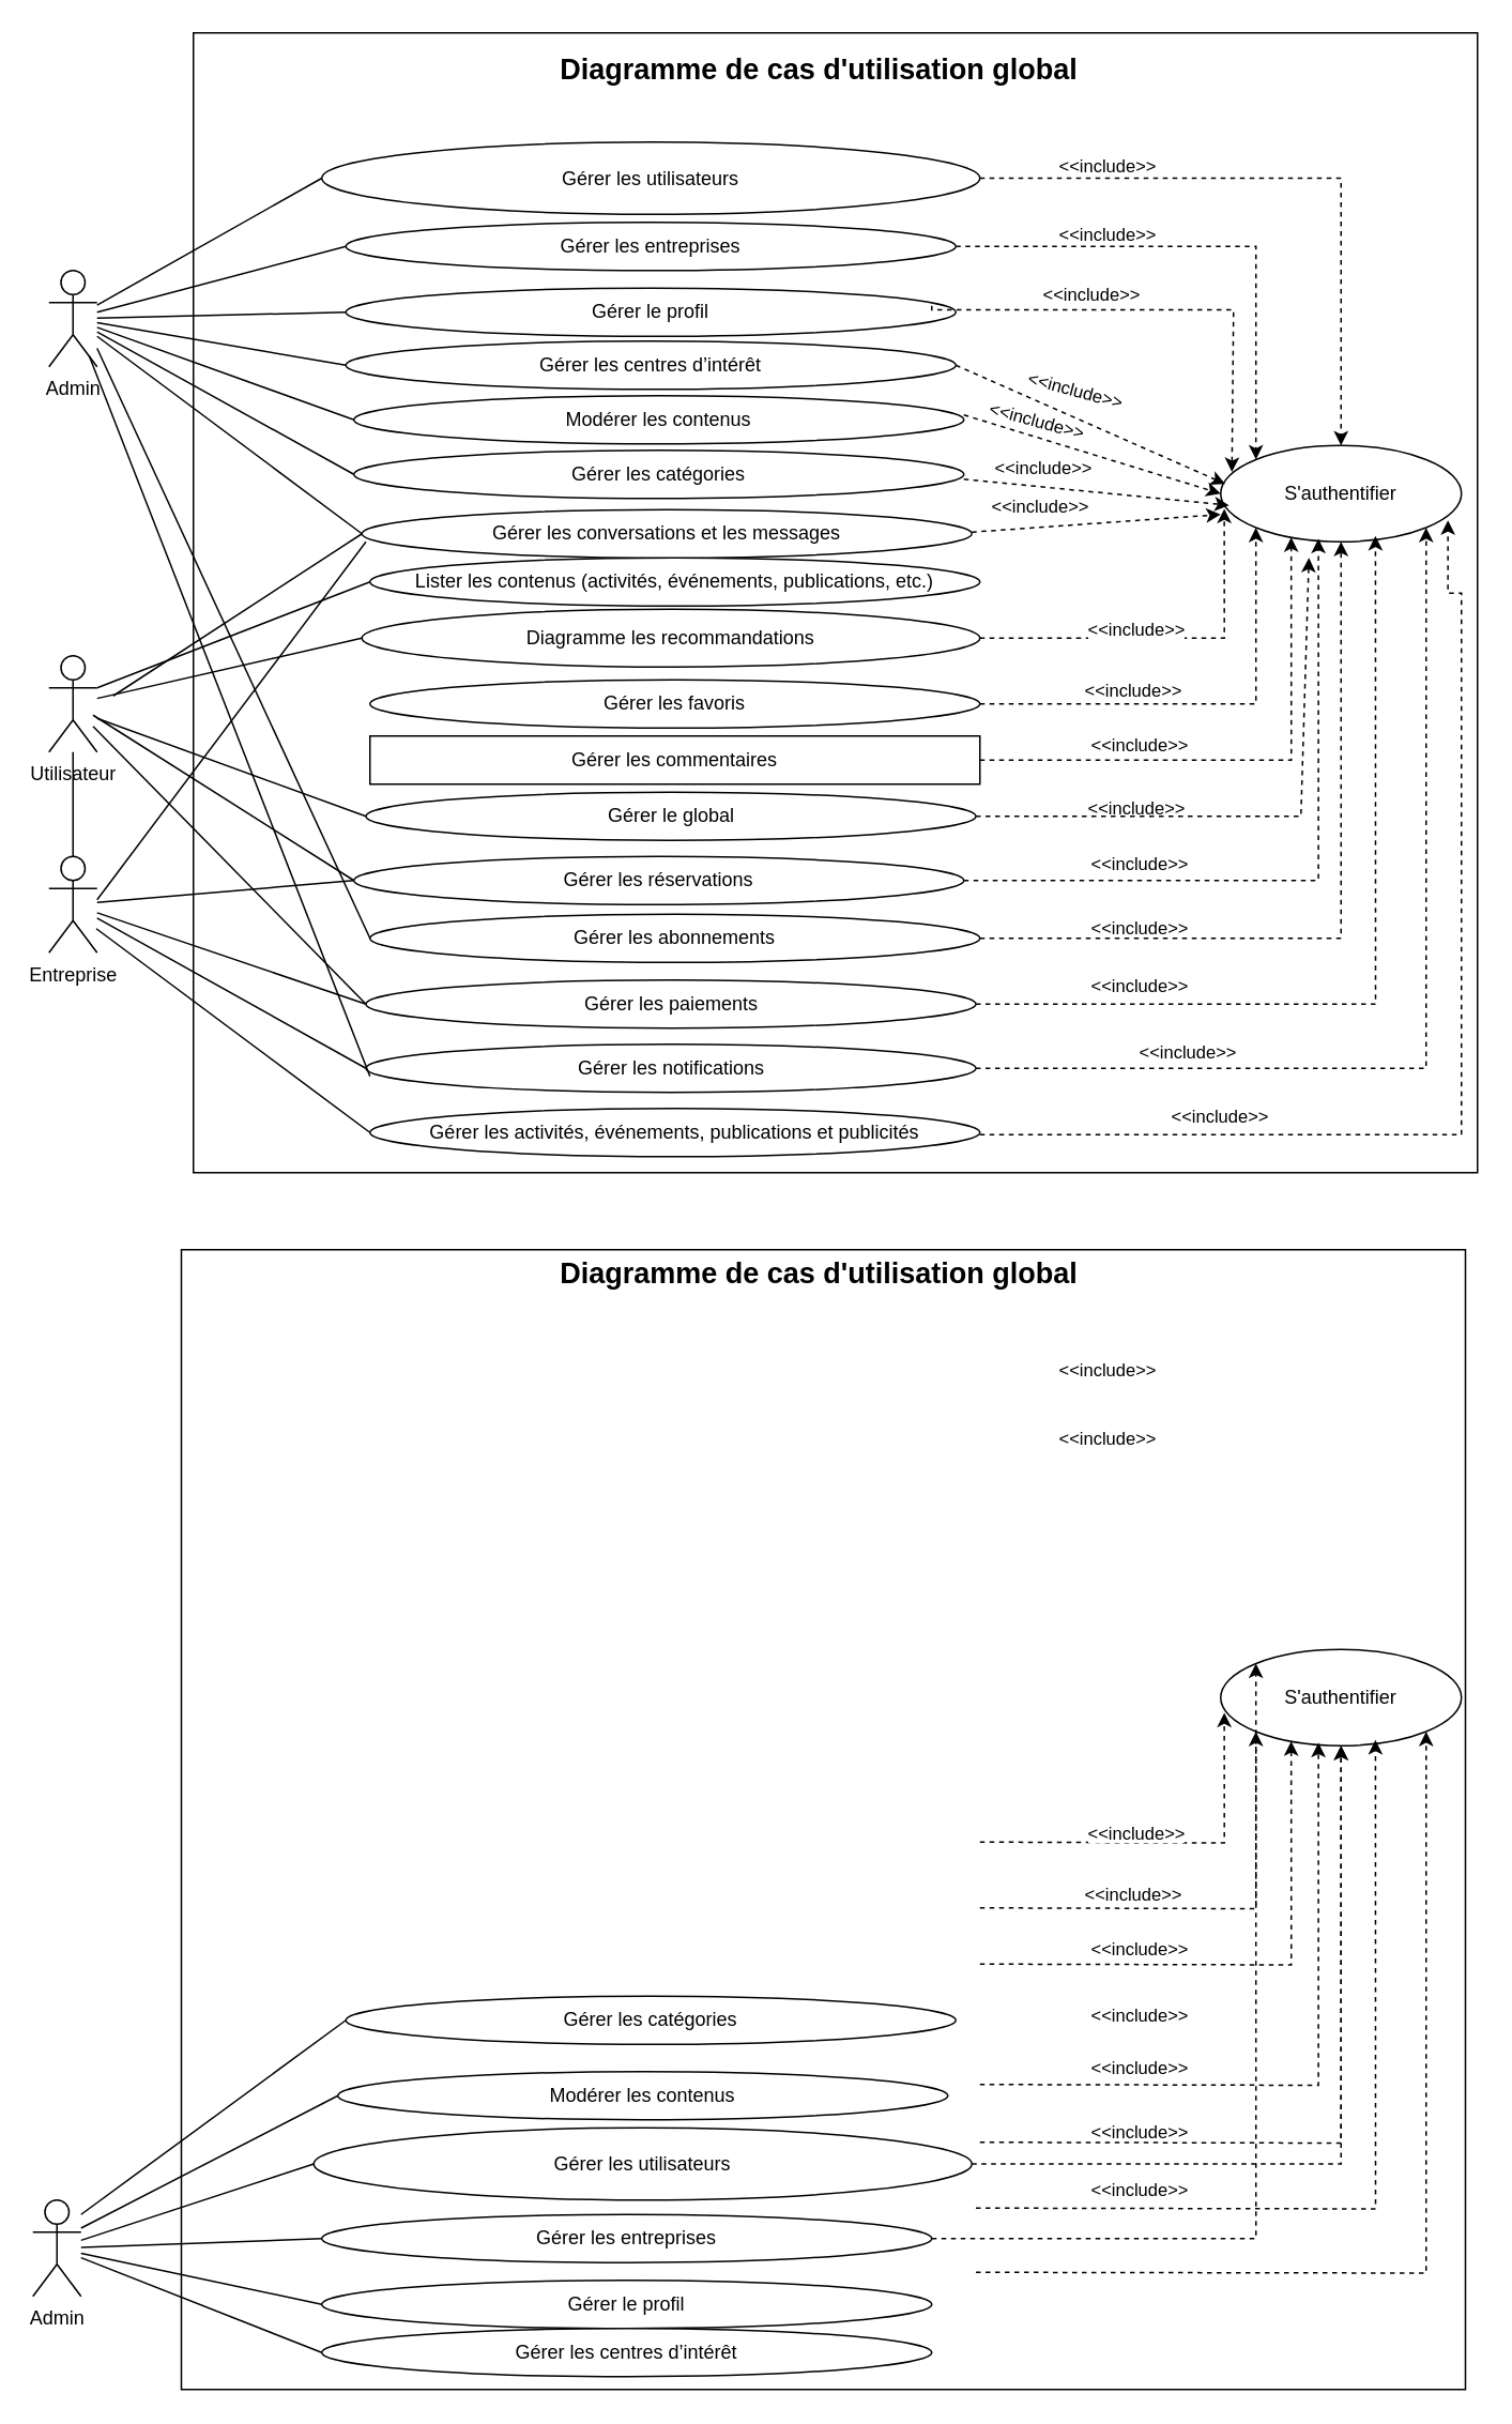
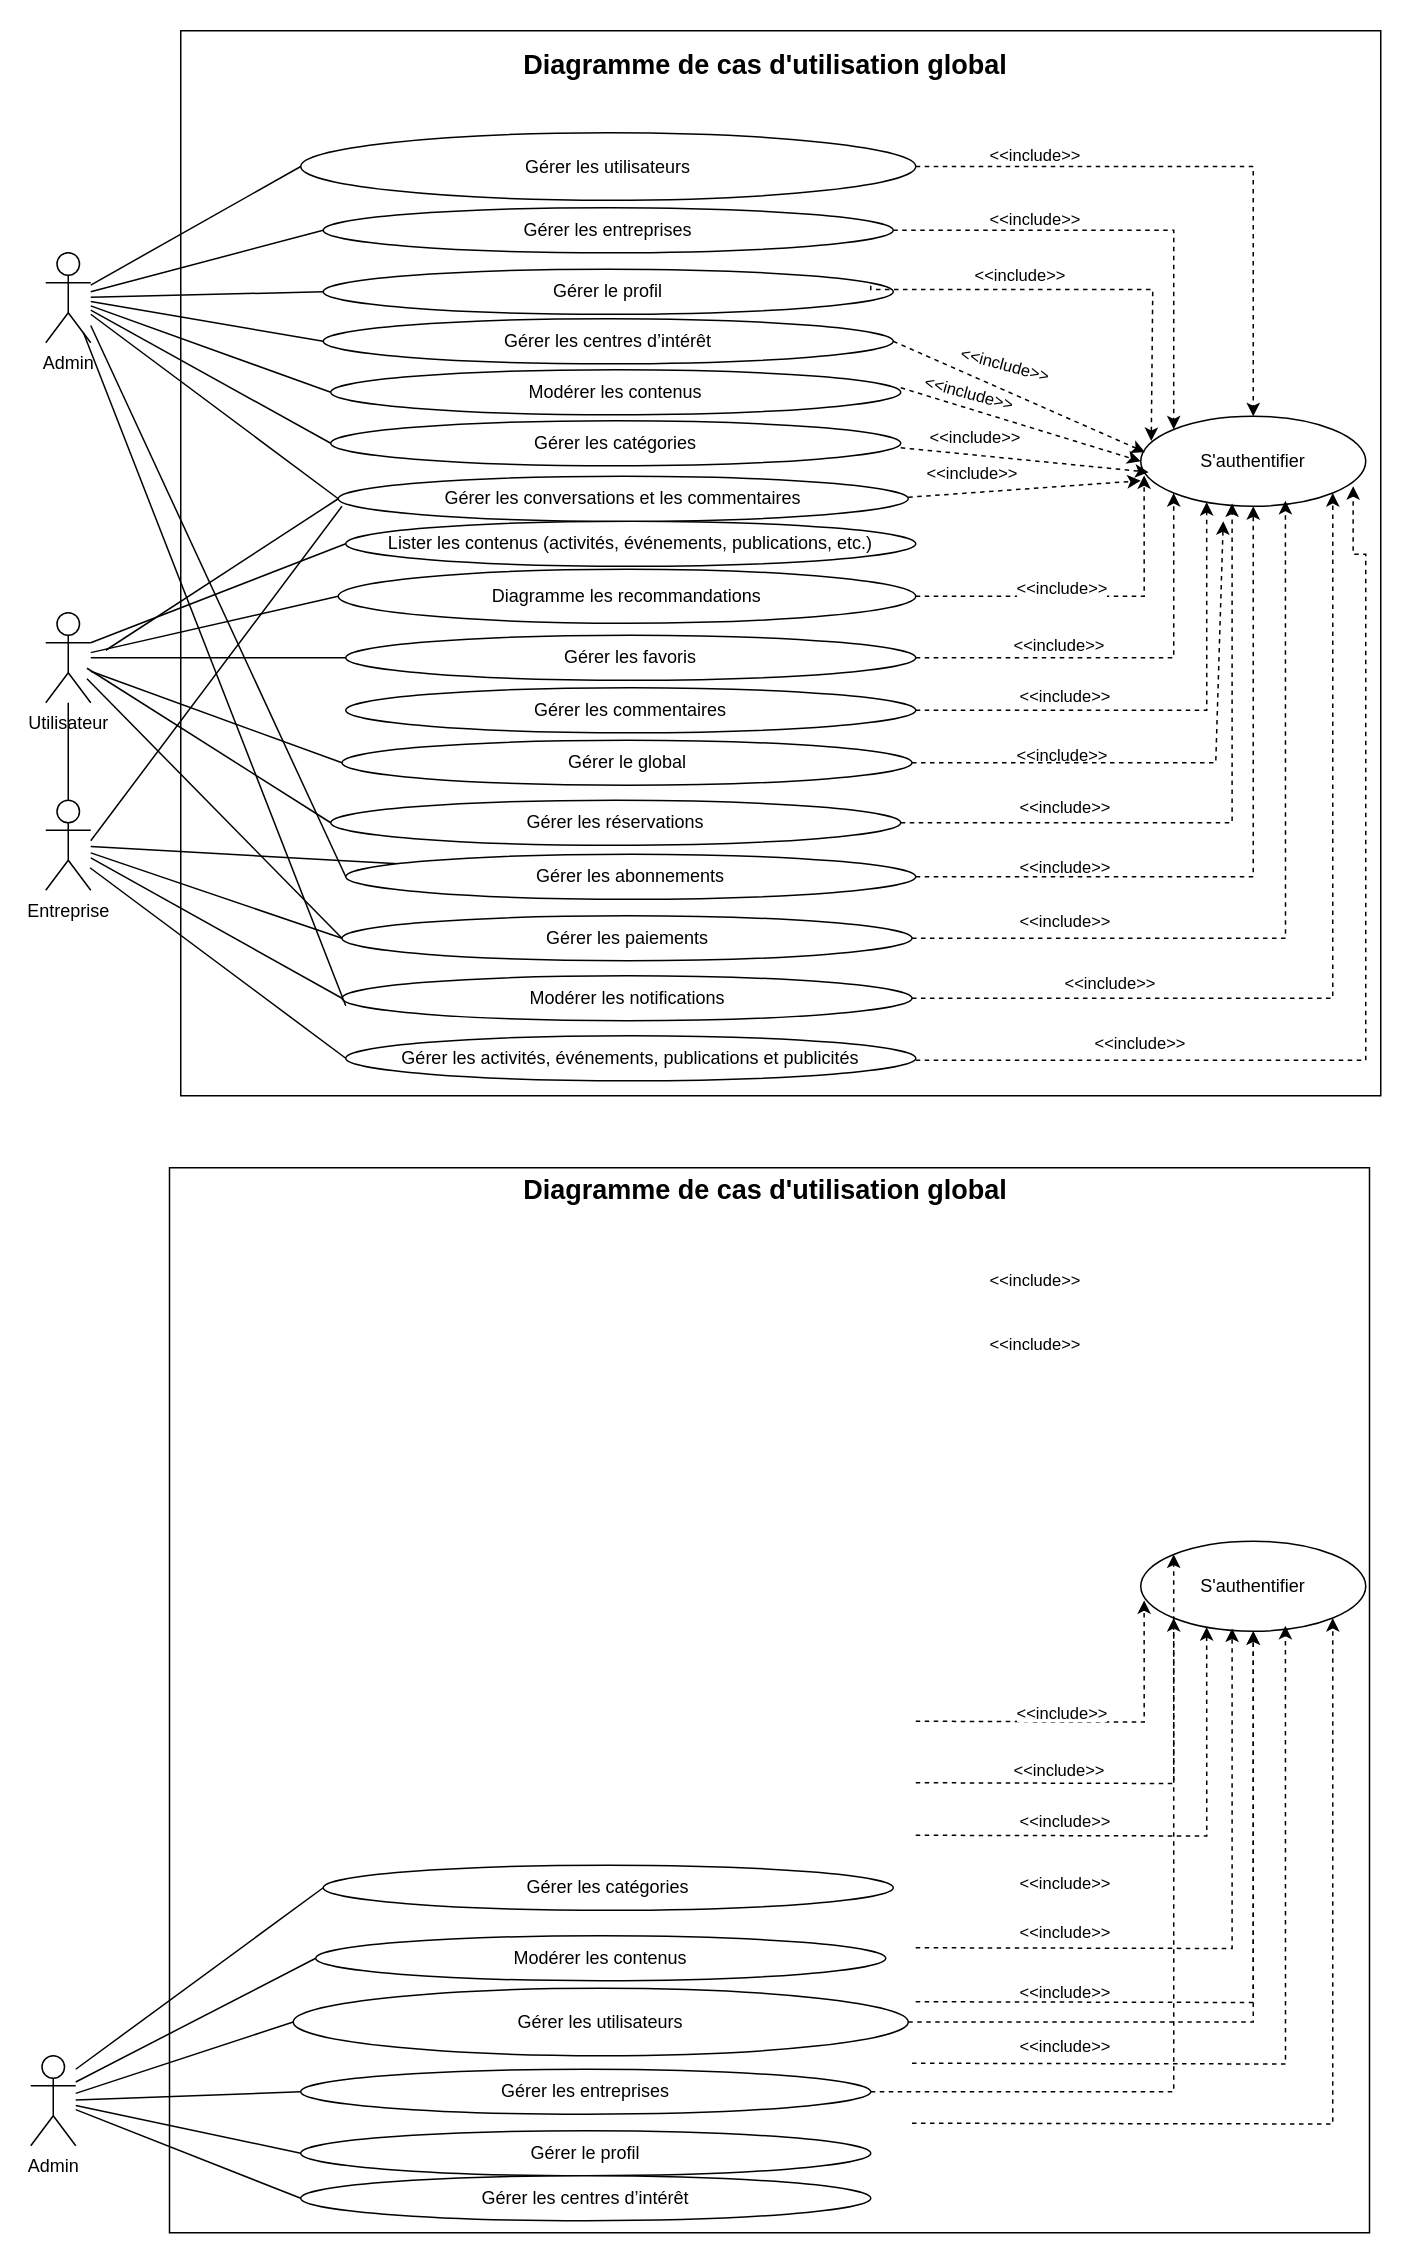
- <mxCell id="62" value="Gérer les conversations et les messages" style="ellipse;whiteSpace=wrap;html=1;" vertex="1" parent="1"><mxGeometry x="225" y="317" width="380" height="30" as="geometry" /></mxCell>
+ <mxCell id="62" value="Gérer les conversations et les commentaires" style="ellipse;whiteSpace=wrap;html=1;" vertex="1" parent="1"><mxGeometry x="225" y="317" width="380" height="30" as="geometry" /></mxCell>
+ <mxCell id="13" style="rounded=0;orthogonalLoop=1;jettySize=auto;html=1;entryX=0;entryY=0.5;entryDx=0;entryDy=0;endArrow=none;startFill=0;" edge="1" parent="1" source="15" target="22"><mxGeometry relative="1" as="geometry" /></mxCell>
- <mxCell id="23" value="Gérer les commentaires" style="whiteSpace=wrap;html=1;rounded=0;" vertex="1" parent="1"><mxGeometry x="230" y="458" width="380" height="30" as="geometry" /></mxCell>
+ <mxCell id="23" value="Gérer les commentaires" style="ellipse;whiteSpace=wrap;html=1;" vertex="1" parent="1"><mxGeometry x="230" y="458" width="380" height="30" as="geometry" /></mxCell>
- <mxCell id="9" style="rounded=0;orthogonalLoop=1;jettySize=auto;html=1;entryX=0;entryY=0.5;entryDx=0;entryDy=0;endArrow=none;startFill=0;" edge="1" parent="1" source="12" target="25"><mxGeometry relative="1" as="geometry" /></mxCell>
+ <mxCell id="9" style="rounded=0;orthogonalLoop=1;jettySize=auto;html=1;endArrow=none;startFill=0;" edge="1" parent="1" source="12" target="26"><mxGeometry relative="1" as="geometry" /></mxCell>
- <mxCell id="33" value="Gérer les&amp;nbsp;notifications" style="ellipse;whiteSpace=wrap;html=1;" vertex="1" parent="1"><mxGeometry x="227.5" y="650" width="380" height="30" as="geometry" /></mxCell>
+ <mxCell id="33" value="Modérer les&amp;nbsp;notifications" style="ellipse;whiteSpace=wrap;html=1;" vertex="1" parent="1"><mxGeometry x="227.5" y="650" width="380" height="30" as="geometry" /></mxCell>
